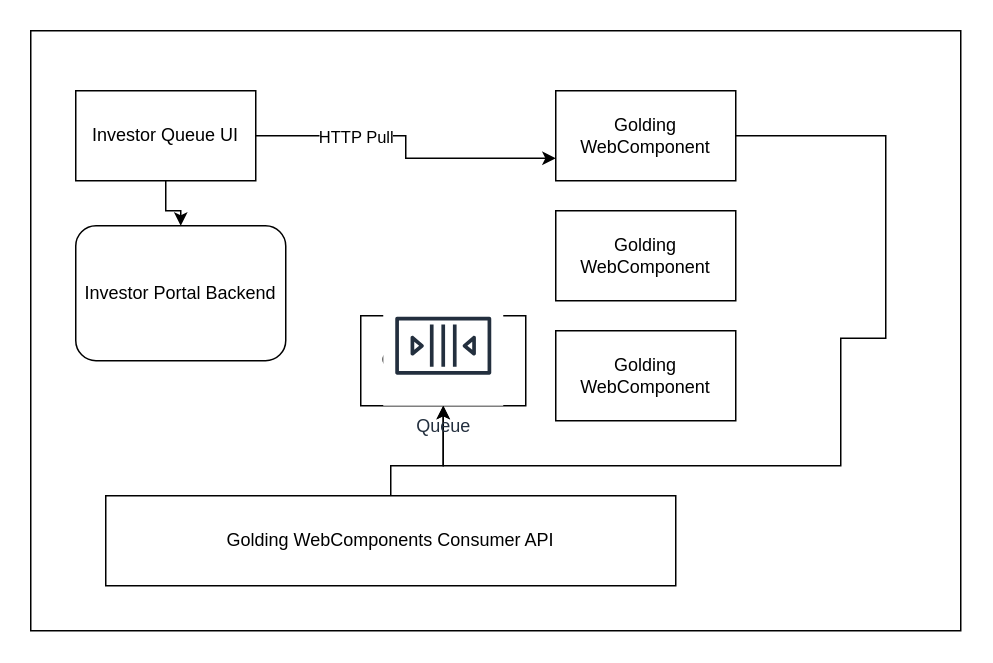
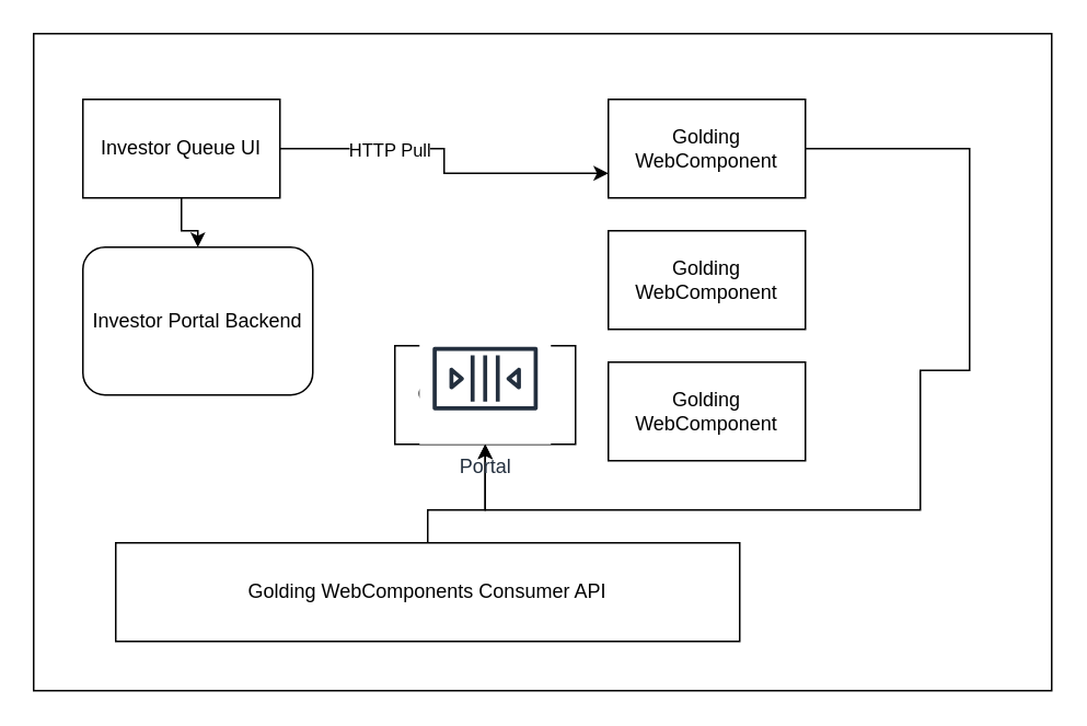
- <mxCell id="16" value="Queue" style="sketch=0;outlineConnect=0;fontColor=#232F3E;gradientColor=none;strokeColor=#232F3E;fillColor=#ffffff;dashed=0;verticalLabelPosition=bottom;verticalAlign=top;align=center;html=1;fontSize=12;fontStyle=0;aspect=fixed;shape=mxgraph.aws4.resourceIcon;resIcon=mxgraph.aws4.queue;" vertex="1" parent="1"><mxGeometry x="255" y="190" width="80" height="80" as="geometry" /></mxCell>
+ <mxCell id="16" value="Portal" style="sketch=0;outlineConnect=0;fontColor=#232F3E;gradientColor=none;strokeColor=#232F3E;fillColor=#ffffff;dashed=0;verticalLabelPosition=bottom;verticalAlign=top;align=center;html=1;fontSize=12;fontStyle=0;aspect=fixed;shape=mxgraph.aws4.resourceIcon;resIcon=mxgraph.aws4.queue;" vertex="1" parent="1"><mxGeometry x="255" y="190" width="80" height="80" as="geometry" /></mxCell>
